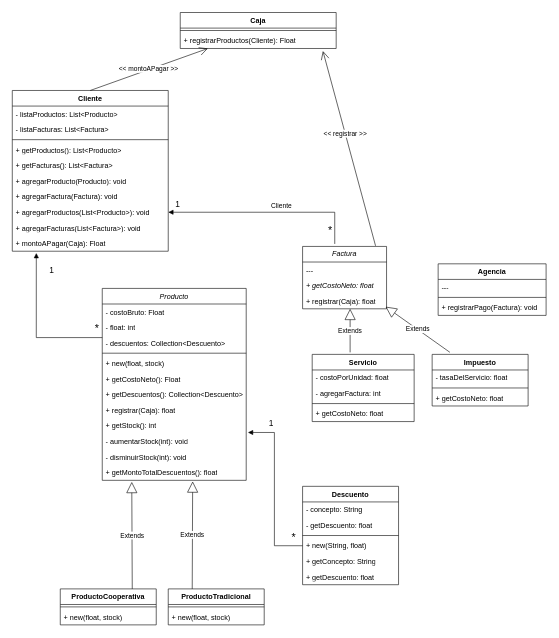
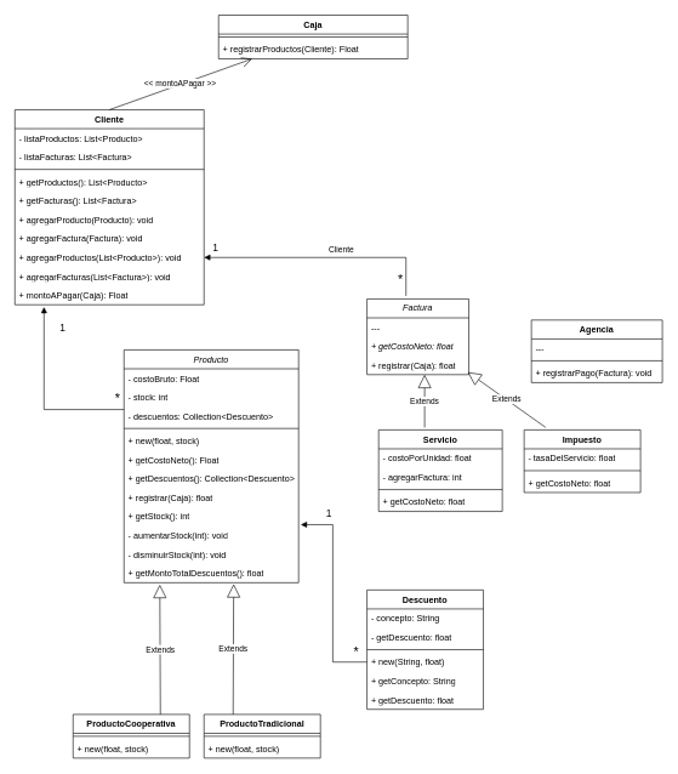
- <mxCell id="72" value="" style="endArrow=open;endFill=1;endSize=12;html=1;rounded=0;exitX=0.869;exitY=-0.01;exitDx=0;exitDy=0;entryX=0.915;entryY=1.162;entryDx=0;entryDy=0;entryPerimeter=0;exitPerimeter=0;" edge="1" parent="1" source="50" target="23"><mxGeometry width="160" relative="1" as="geometry"><mxPoint x="540" y="250" as="sourcePoint" /><mxPoint x="700" y="250" as="targetPoint" /></mxGeometry></mxCell>
- <mxCell id="73" value="&amp;lt;&amp;lt; registrar &amp;gt;&amp;gt;" style="edgeLabel;html=1;align=center;verticalAlign=middle;resizable=0;points=[];" connectable="0" vertex="1" parent="72"><mxGeometry x="0.152" y="1" relative="1" as="geometry"><mxPoint as="offset" /></mxGeometry></mxCell>
- <mxCell id="4" value="- float: int" style="text;strokeColor=none;fillColor=none;align=left;verticalAlign=top;spacingLeft=4;spacingRight=4;overflow=hidden;rotatable=0;points=[[0,0.5],[1,0.5]];portConstraint=eastwest;whiteSpace=wrap;html=1;" vertex="1" parent="2"><mxGeometry y="52" width="240" height="26" as="geometry" /></mxCell>
+ <mxCell id="4" value="- stock: int" style="text;strokeColor=none;fillColor=none;align=left;verticalAlign=top;spacingLeft=4;spacingRight=4;overflow=hidden;rotatable=0;points=[[0,0.5],[1,0.5]];portConstraint=eastwest;whiteSpace=wrap;html=1;" vertex="1" parent="2"><mxGeometry y="52" width="240" height="26" as="geometry" /></mxCell>
